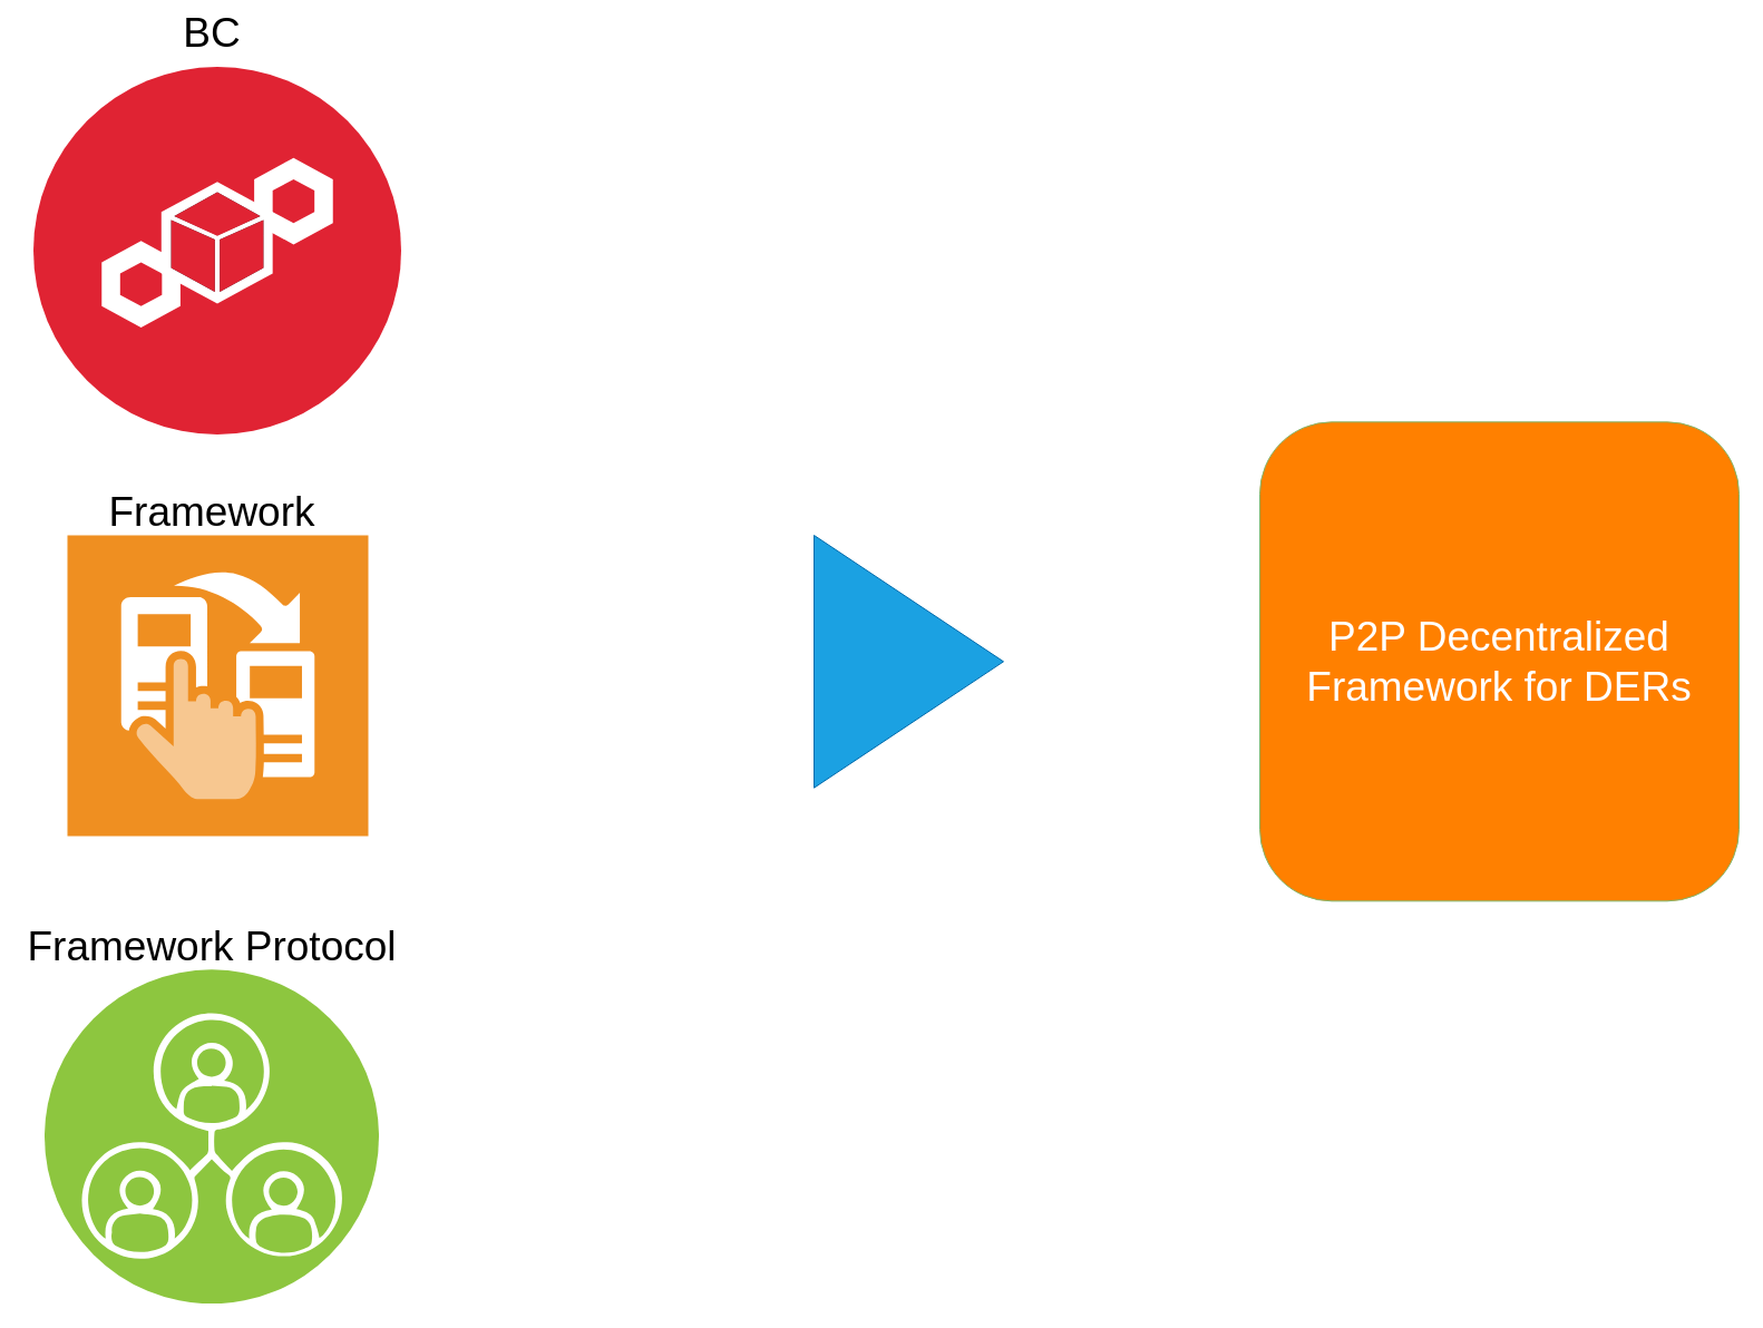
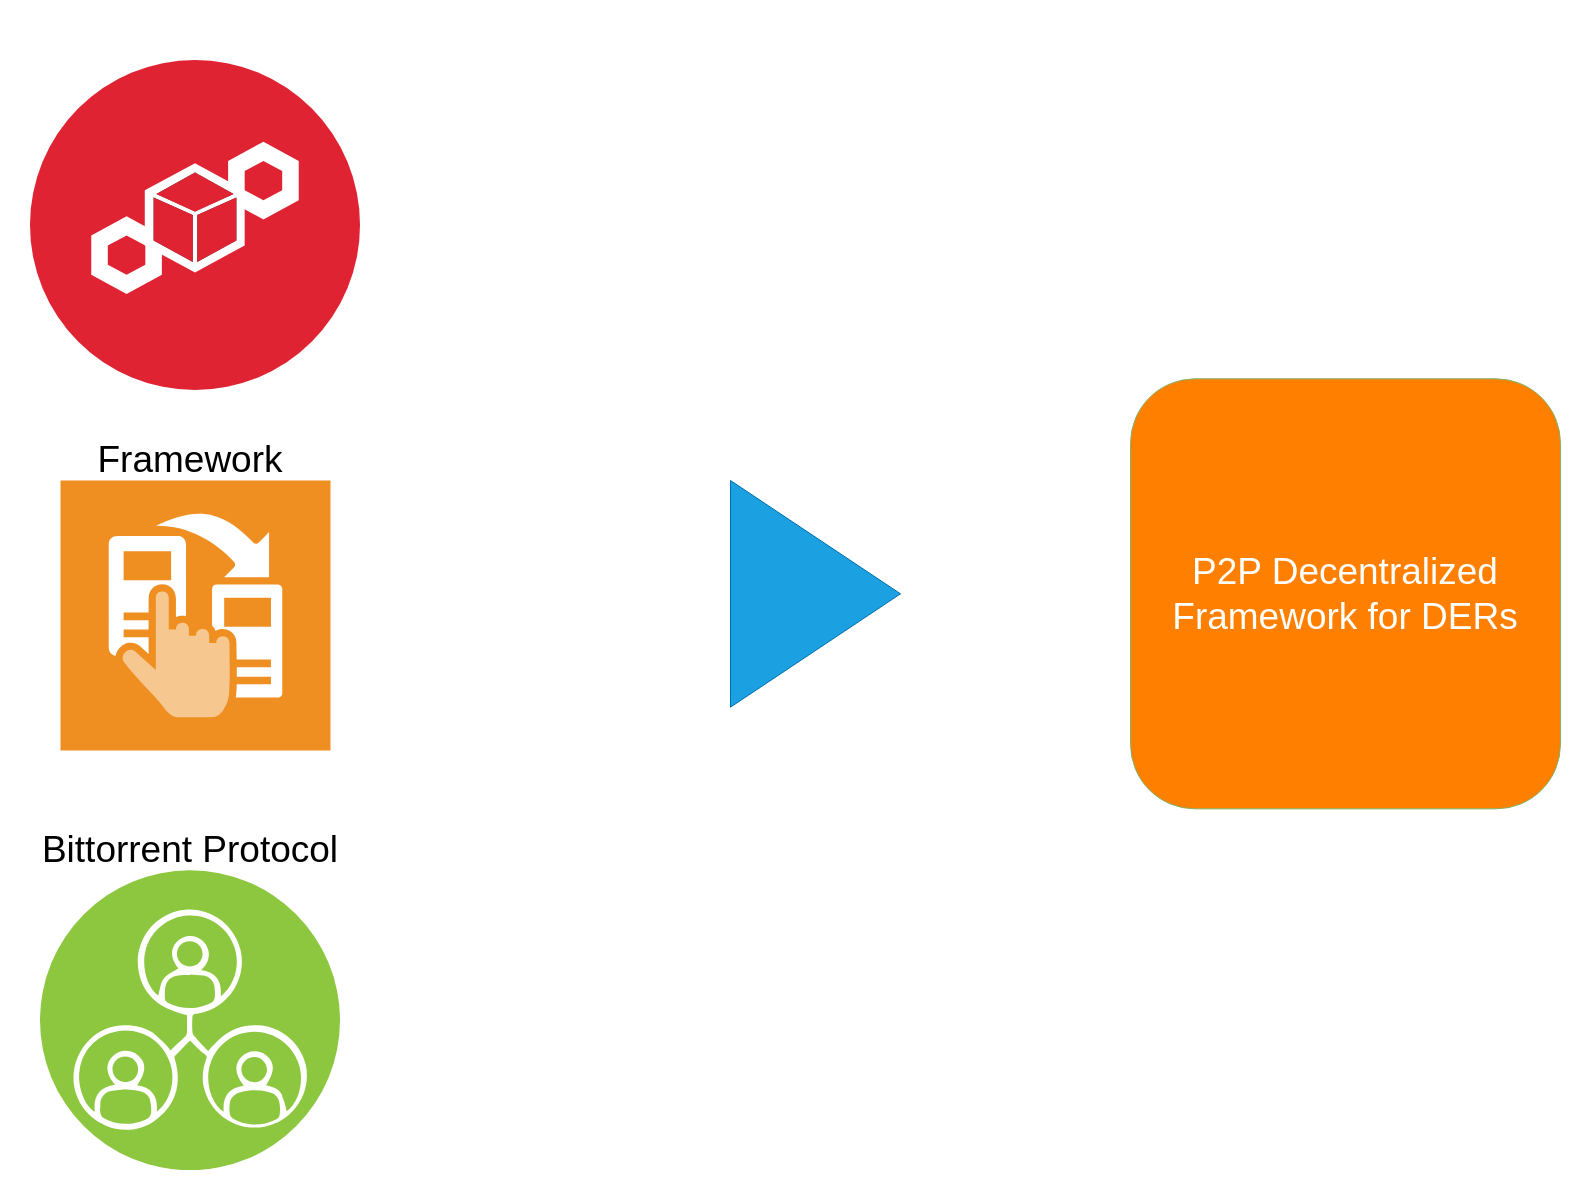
- <mxCell id="5" value="BC" style="text;html=1;strokeColor=none;fillColor=none;align=center;verticalAlign=middle;whiteSpace=wrap;rounded=0;fontSize=37;" vertex="1" parent="1"><mxGeometry x="60" y="20" width="260" height="20" as="geometry" /></mxCell>
- <mxCell id="9" value="Framework Protocol" style="text;html=1;strokeColor=none;fillColor=none;align=center;verticalAlign=middle;whiteSpace=wrap;rounded=0;fontSize=37;" vertex="1" parent="1"><mxGeometry x="20" y="840" width="340" height="20" as="geometry" /></mxCell>
+ <mxCell id="9" value="Bittorrent Protocol" style="text;html=1;strokeColor=none;fillColor=none;align=center;verticalAlign=middle;whiteSpace=wrap;rounded=0;fontSize=37;" vertex="1" parent="1"><mxGeometry x="20" y="840" width="340" height="20" as="geometry" /></mxCell>
